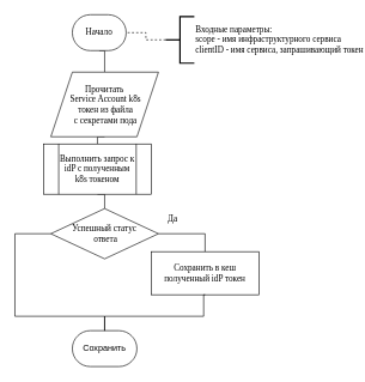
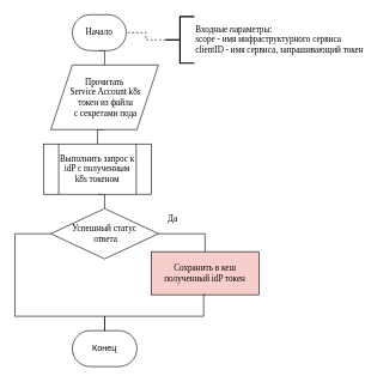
- <mxCell id="5" value="&lt;font face=&quot;Times New Roman&quot;&gt;Прочитать&lt;/font&gt;&lt;div&gt;&lt;font face=&quot;Times New Roman&quot;&gt;&amp;nbsp;Service Account k8s&lt;/font&gt;&lt;/div&gt;&lt;div&gt;&lt;font face=&quot;Times New Roman&quot;&gt;&amp;nbsp;токен из файла&lt;/font&gt;&lt;/div&gt;&lt;div&gt;&lt;font face=&quot;Times New Roman&quot;&gt;&amp;nbsp;с секретами пода&lt;/font&gt;&lt;/div&gt;" style="shape=parallelogram;perimeter=parallelogramPerimeter;whiteSpace=wrap;html=1;dashed=0;" parent="1" vertex="1"><mxGeometry x="70" y="100" width="150" height="90" as="geometry" /></mxCell>
+ <mxCell id="5" value="&lt;font face=&quot;Times New Roman&quot;&gt;Прочитать&lt;/font&gt;&lt;div&gt;&lt;font face=&quot;Times New Roman&quot;&gt;&amp;nbsp;Service Account k8s&lt;/font&gt;&lt;/div&gt;&lt;div&gt;&lt;font face=&quot;Times New Roman&quot;&gt;&amp;nbsp;токен из файла&lt;/font&gt;&lt;/div&gt;&lt;div&gt;&lt;font face=&quot;Times New Roman&quot;&gt;&amp;nbsp;с секретами пода&lt;/font&gt;&lt;/div&gt;" style="shape=parallelogram;perimeter=parallelogramPerimeter;whiteSpace=wrap;html=1;dashed=0;" parent="1" vertex="1"><mxGeometry x="70" y="90" width="150" height="90" as="geometry" /></mxCell>
- <mxCell id="7" value="&lt;font face=&quot;Times New Roman&quot;&gt;Сохранить в кеш полученный idP токен&lt;/font&gt;" style="html=1;dashed=0;whiteSpace=wrap;" parent="1" vertex="1"><mxGeometry x="210" y="350" width="150" height="60" as="geometry" /></mxCell>
+ <mxCell id="7" value="&lt;font face=&quot;Times New Roman&quot;&gt;Сохранить в кеш полученный idP токен&lt;/font&gt;" style="html=1;dashed=0;whiteSpace=wrap;fillColor=#f8cecc;" parent="1" vertex="1"><mxGeometry x="210" y="350" width="150" height="60" as="geometry" /></mxCell>
- <mxCell id="13" value="Сохранить" style="html=1;dashed=0;whiteSpace=wrap;shape=mxgraph.dfd.start" parent="1" vertex="1"><mxGeometry x="100" y="460" width="90" height="50" as="geometry" /></mxCell>
+ <mxCell id="13" value="Конец" style="html=1;dashed=0;whiteSpace=wrap;shape=mxgraph.dfd.start" parent="1" vertex="1"><mxGeometry x="100" y="460" width="90" height="50" as="geometry" /></mxCell>
